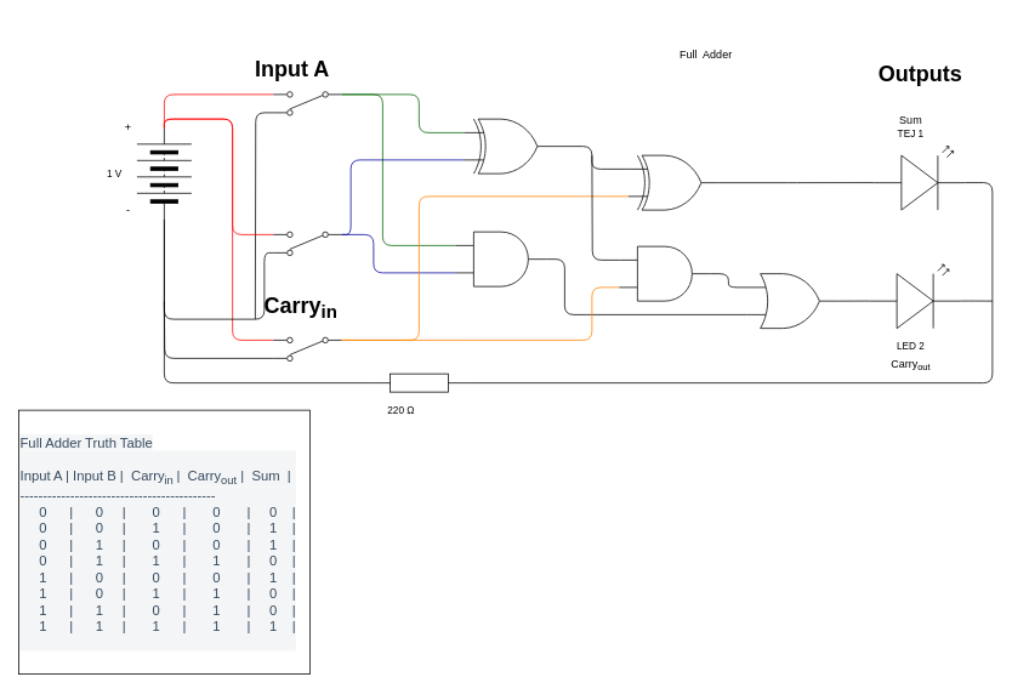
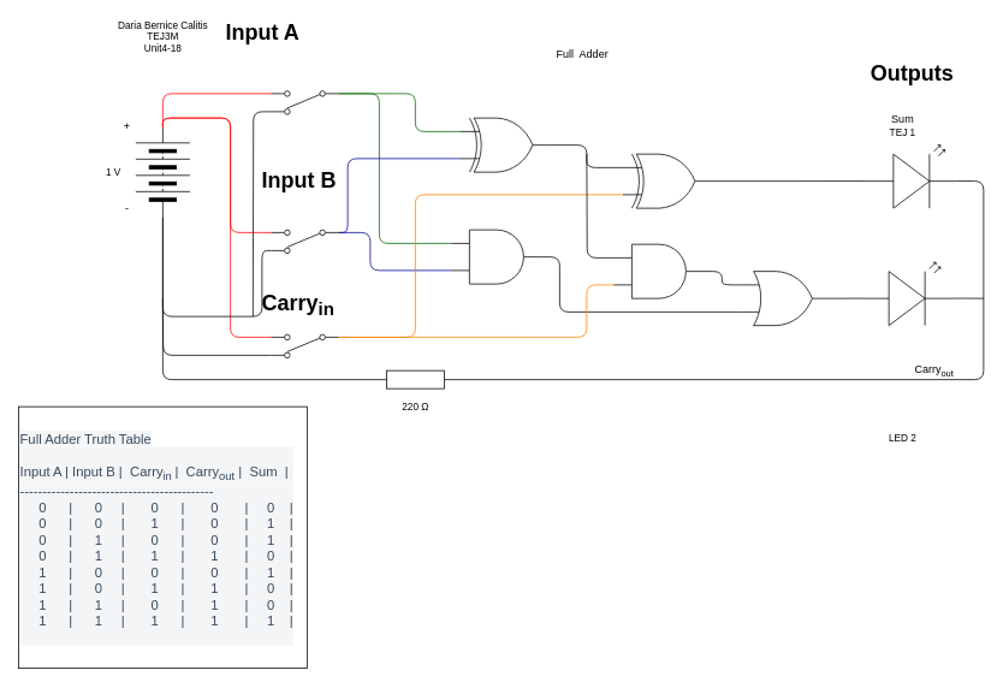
+ <mxCell id="7" value="Daria Bernice Calitis&lt;br&gt;TEJ3M&lt;br&gt;Unit4-18" style="text;html=1;align=center;verticalAlign=middle;resizable=0;points=[];autosize=1;strokeColor=none;fillColor=none;fontSize=11;fontFamily=Helvetica;fontColor=default;" parent="1" vertex="1"><mxGeometry x="125" y="20" width="110" height="40" as="geometry" /></mxCell>
- <mxCell id="8" value="Full&amp;nbsp; Adder" style="text;html=1;align=center;verticalAlign=middle;resizable=0;points=[];autosize=1;strokeColor=none;fillColor=none;" parent="1" vertex="1"><mxGeometry x="740" y="50" width="70" height="20" as="geometry" /></mxCell>
+ <mxCell id="8" value="Full&amp;nbsp; Adder" style="text;html=1;align=center;verticalAlign=middle;resizable=0;points=[];autosize=1;strokeColor=none;fillColor=none;" parent="1" vertex="1"><mxGeometry x="610" y="50" width="70" height="20" as="geometry" /></mxCell>
- <mxCell id="22" value="&lt;h1&gt;Input A&lt;/h1&gt;" style="text;html=1;strokeColor=none;fillColor=none;spacing=5;spacingTop=-20;whiteSpace=wrap;overflow=hidden;rounded=0;" parent="1" vertex="1"><mxGeometry x="275" y="55" width="100" height="40" as="geometry" /></mxCell>
+ <mxCell id="22" value="&lt;h1&gt;Input A&lt;/h1&gt;" style="text;html=1;strokeColor=none;fillColor=none;spacing=5;spacingTop=-20;whiteSpace=wrap;overflow=hidden;rounded=0;" parent="1" vertex="1"><mxGeometry x="245" y="15" width="100" height="40" as="geometry" /></mxCell>
+ <mxCell id="23" value="&lt;h1&gt;Input B&lt;/h1&gt;" style="text;html=1;strokeColor=none;fillColor=none;spacing=5;spacingTop=-20;whiteSpace=wrap;overflow=hidden;rounded=0;" parent="1" vertex="1"><mxGeometry x="285" y="180" width="100" height="40" as="geometry" /></mxCell>
- <mxCell id="6" value="LED 2" style="text;html=1;align=center;verticalAlign=middle;resizable=0;points=[];autosize=1;strokeColor=none;fillColor=none;fontSize=11;fontFamily=Helvetica;fontColor=default;" parent="1" vertex="1"><mxGeometry x="975" y="370" width="50" height="20" as="geometry" /></mxCell>
+ <mxCell id="6" value="LED 2" style="text;html=1;align=center;verticalAlign=middle;resizable=0;points=[];autosize=1;strokeColor=none;fillColor=none;fontSize=11;fontFamily=Helvetica;fontColor=default;" parent="1" vertex="1"><mxGeometry x="975" y="475" width="50" height="20" as="geometry" /></mxCell>
- <mxCell id="30" value="Carry&lt;sub&gt;out&lt;/sub&gt;" style="text;html=1;align=center;verticalAlign=middle;resizable=0;points=[];autosize=1;strokeColor=none;fillColor=none;" parent="1" vertex="1"><mxGeometry x="970" y="390" width="60" height="20" as="geometry" /></mxCell>
+ <mxCell id="30" value="Carry&lt;sub&gt;out&lt;/sub&gt;" style="text;html=1;align=center;verticalAlign=middle;resizable=0;points=[];autosize=1;strokeColor=none;fillColor=none;" parent="1" vertex="1"><mxGeometry x="1005" y="400" width="60" height="20" as="geometry" /></mxCell>
- <mxCell id="5" value="220&amp;nbsp;Ω" style="text;html=1;align=center;verticalAlign=middle;resizable=0;points=[];autosize=1;strokeColor=none;fillColor=none;fontSize=11;fontFamily=Helvetica;fontColor=default;" parent="1" vertex="1"><mxGeometry x="420" y="440" width="40" height="20" as="geometry" /></mxCell>
+ <mxCell id="5" value="220&amp;nbsp;Ω" style="text;html=1;align=center;verticalAlign=middle;resizable=0;points=[];autosize=1;strokeColor=none;fillColor=none;fontSize=11;fontFamily=Helvetica;fontColor=default;" parent="1" vertex="1"><mxGeometry x="440" y="440" width="40" height="20" as="geometry" /></mxCell>
